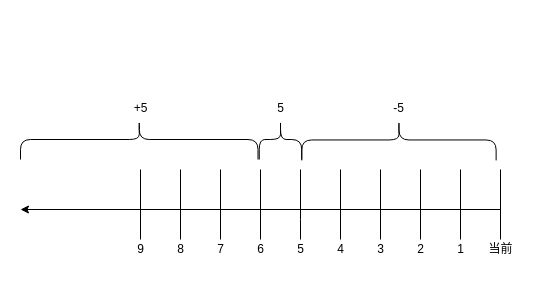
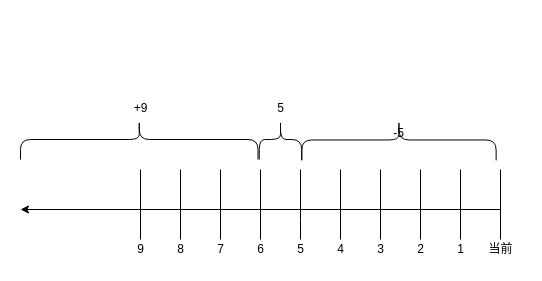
- <mxCell id="28" value="&lt;font style=&quot;vertical-align: inherit;&quot;&gt;&lt;font style=&quot;vertical-align: inherit;&quot;&gt;-5&lt;/font&gt;&lt;/font&gt;" style="text;html=1;resizable=0;autosize=1;align=center;verticalAlign=middle;points=[];fillColor=none;strokeColor=none;rounded=0;" vertex="1" parent="1"><mxGeometry x="383.45" y="97.75" width="30" height="20" as="geometry" /></mxCell>
+ <mxCell id="28" value="&lt;font style=&quot;vertical-align: inherit;&quot;&gt;&lt;font style=&quot;vertical-align: inherit;&quot;&gt;-5&lt;/font&gt;&lt;/font&gt;" style="text;html=1;resizable=0;autosize=1;align=center;verticalAlign=middle;points=[];fillColor=none;strokeColor=none;rounded=0;" vertex="1" parent="1"><mxGeometry x="383.45" y="122.75" width="30" height="20" as="geometry" /></mxCell>
- <mxCell id="26" value="&lt;font style=&quot;vertical-align: inherit;&quot;&gt;&lt;font style=&quot;vertical-align: inherit;&quot;&gt;+5&lt;/font&gt;&lt;/font&gt;" style="text;html=1;resizable=0;autosize=1;align=center;verticalAlign=middle;points=[];fillColor=none;strokeColor=none;rounded=0;" vertex="1" parent="1"><mxGeometry x="125" y="97.75" width="30" height="20" as="geometry" /></mxCell>
+ <mxCell id="26" value="&lt;font style=&quot;vertical-align: inherit;&quot;&gt;&lt;font style=&quot;vertical-align: inherit;&quot;&gt;+9&lt;/font&gt;&lt;/font&gt;" style="text;html=1;resizable=0;autosize=1;align=center;verticalAlign=middle;points=[];fillColor=none;strokeColor=none;rounded=0;" vertex="1" parent="1"><mxGeometry x="125" y="97.75" width="30" height="20" as="geometry" /></mxCell>
